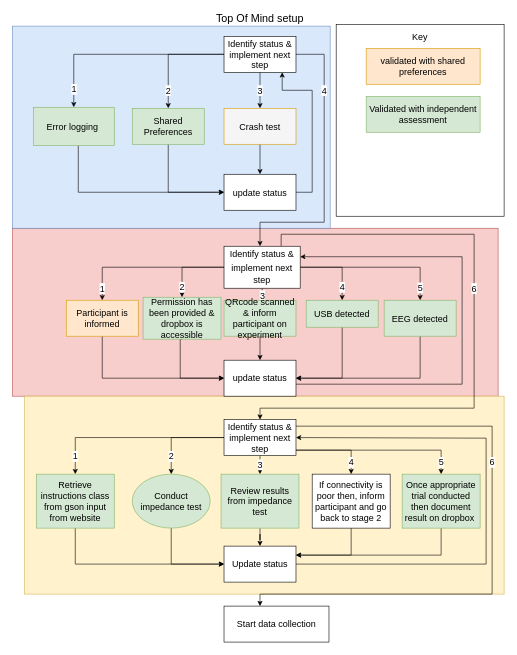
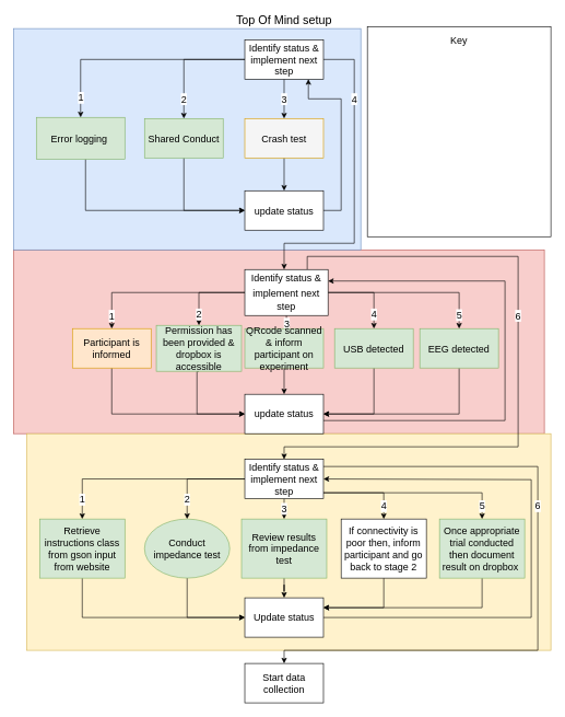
- <mxCell id="60" value="validated with shared preferences" style="rounded=0;whiteSpace=wrap;html=1;fontSize=15;fillColor=#ffe6cc;strokeColor=#d79b00;" vertex="1" parent="1"><mxGeometry x="610" y="80" width="190" height="60" as="geometry" /></mxCell>
- <mxCell id="61" value="Validated with independent assessment" style="rounded=0;whiteSpace=wrap;html=1;fontSize=15;fillColor=#d5e8d4;strokeColor=#82b366;" vertex="1" parent="1"><mxGeometry x="610" y="160" width="190" height="60" as="geometry" /></mxCell>
- <mxCell id="41" value="Shared Preferences" style="rounded=0;whiteSpace=wrap;html=1;fontSize=15;fillColor=#d5e8d4;strokeColor=#82b366;" vertex="1" parent="1"><mxGeometry x="220" y="180" width="120" height="60" as="geometry" /></mxCell>
+ <mxCell id="41" value="Shared Conduct" style="rounded=0;whiteSpace=wrap;html=1;fontSize=15;fillColor=#d5e8d4;strokeColor=#82b366;" vertex="1" parent="1"><mxGeometry x="220" y="180" width="120" height="60" as="geometry" /></mxCell>
- <mxCell id="21" value="USB detected" style="rounded=0;whiteSpace=wrap;html=1;fontSize=15;fillColor=#d5e8d4;strokeColor=#82b366;" vertex="1" parent="1"><mxGeometry x="510" y="500" width="120" height="45" as="geometry" /></mxCell>
+ <mxCell id="21" value="USB detected" style="rounded=0;whiteSpace=wrap;html=1;fontSize=15;fillColor=#d5e8d4;strokeColor=#82b366;" vertex="1" parent="1"><mxGeometry x="510" y="500" width="120" height="60" as="geometry" /></mxCell>
- <mxCell id="58" value="Start data collection" style="rounded=0;whiteSpace=wrap;html=1;fontSize=15;" vertex="1" parent="1"><mxGeometry x="373" y="1010" width="175" height="60" as="geometry" /></mxCell>
+ <mxCell id="58" value="Start data collection" style="rounded=0;whiteSpace=wrap;html=1;fontSize=15;" vertex="1" parent="1"><mxGeometry x="373" y="1010" width="120" height="60" as="geometry" /></mxCell>
